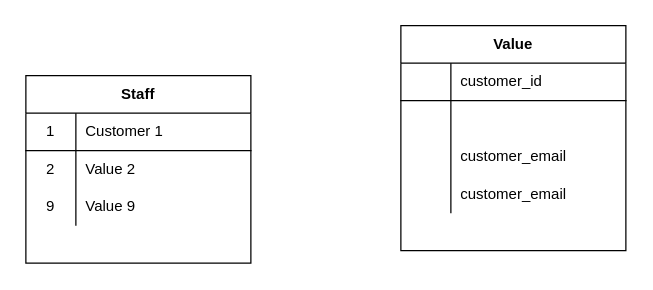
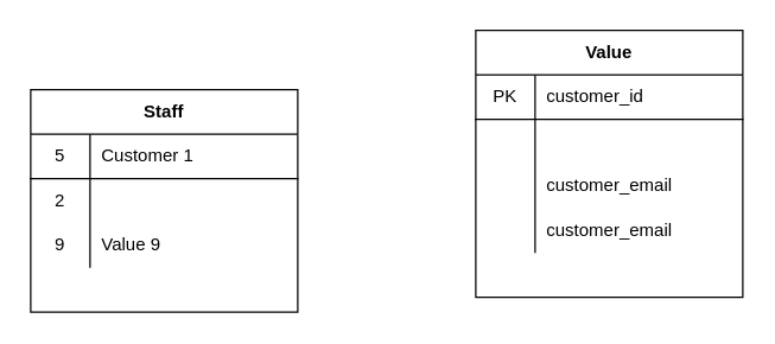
+ <mxCell id="4" value="PK" style="shape=partialRectangle;html=1;whiteSpace=wrap;connectable=0;fillColor=none;top=0;left=0;bottom=0;right=0;overflow=hidden;" vertex="1" parent="3"><mxGeometry width="40" height="30" as="geometry" /></mxCell>
- <mxCell id="16" value="1" style="shape=partialRectangle;html=1;whiteSpace=wrap;connectable=0;fillColor=none;top=0;left=0;bottom=0;right=0;overflow=hidden;" vertex="1" parent="15"><mxGeometry width="40" height="30" as="geometry" /></mxCell>
+ <mxCell id="16" value="5" style="shape=partialRectangle;html=1;whiteSpace=wrap;connectable=0;fillColor=none;top=0;left=0;bottom=0;right=0;overflow=hidden;" vertex="1" parent="15"><mxGeometry width="40" height="30" as="geometry" /></mxCell>
- <mxCell id="20" value="Value 2" style="shape=partialRectangle;html=1;whiteSpace=wrap;connectable=0;fillColor=none;top=0;left=0;bottom=0;right=0;align=left;spacingLeft=6;overflow=hidden;" vertex="1" parent="18"><mxGeometry x="40" width="140" height="30" as="geometry" /></mxCell>
